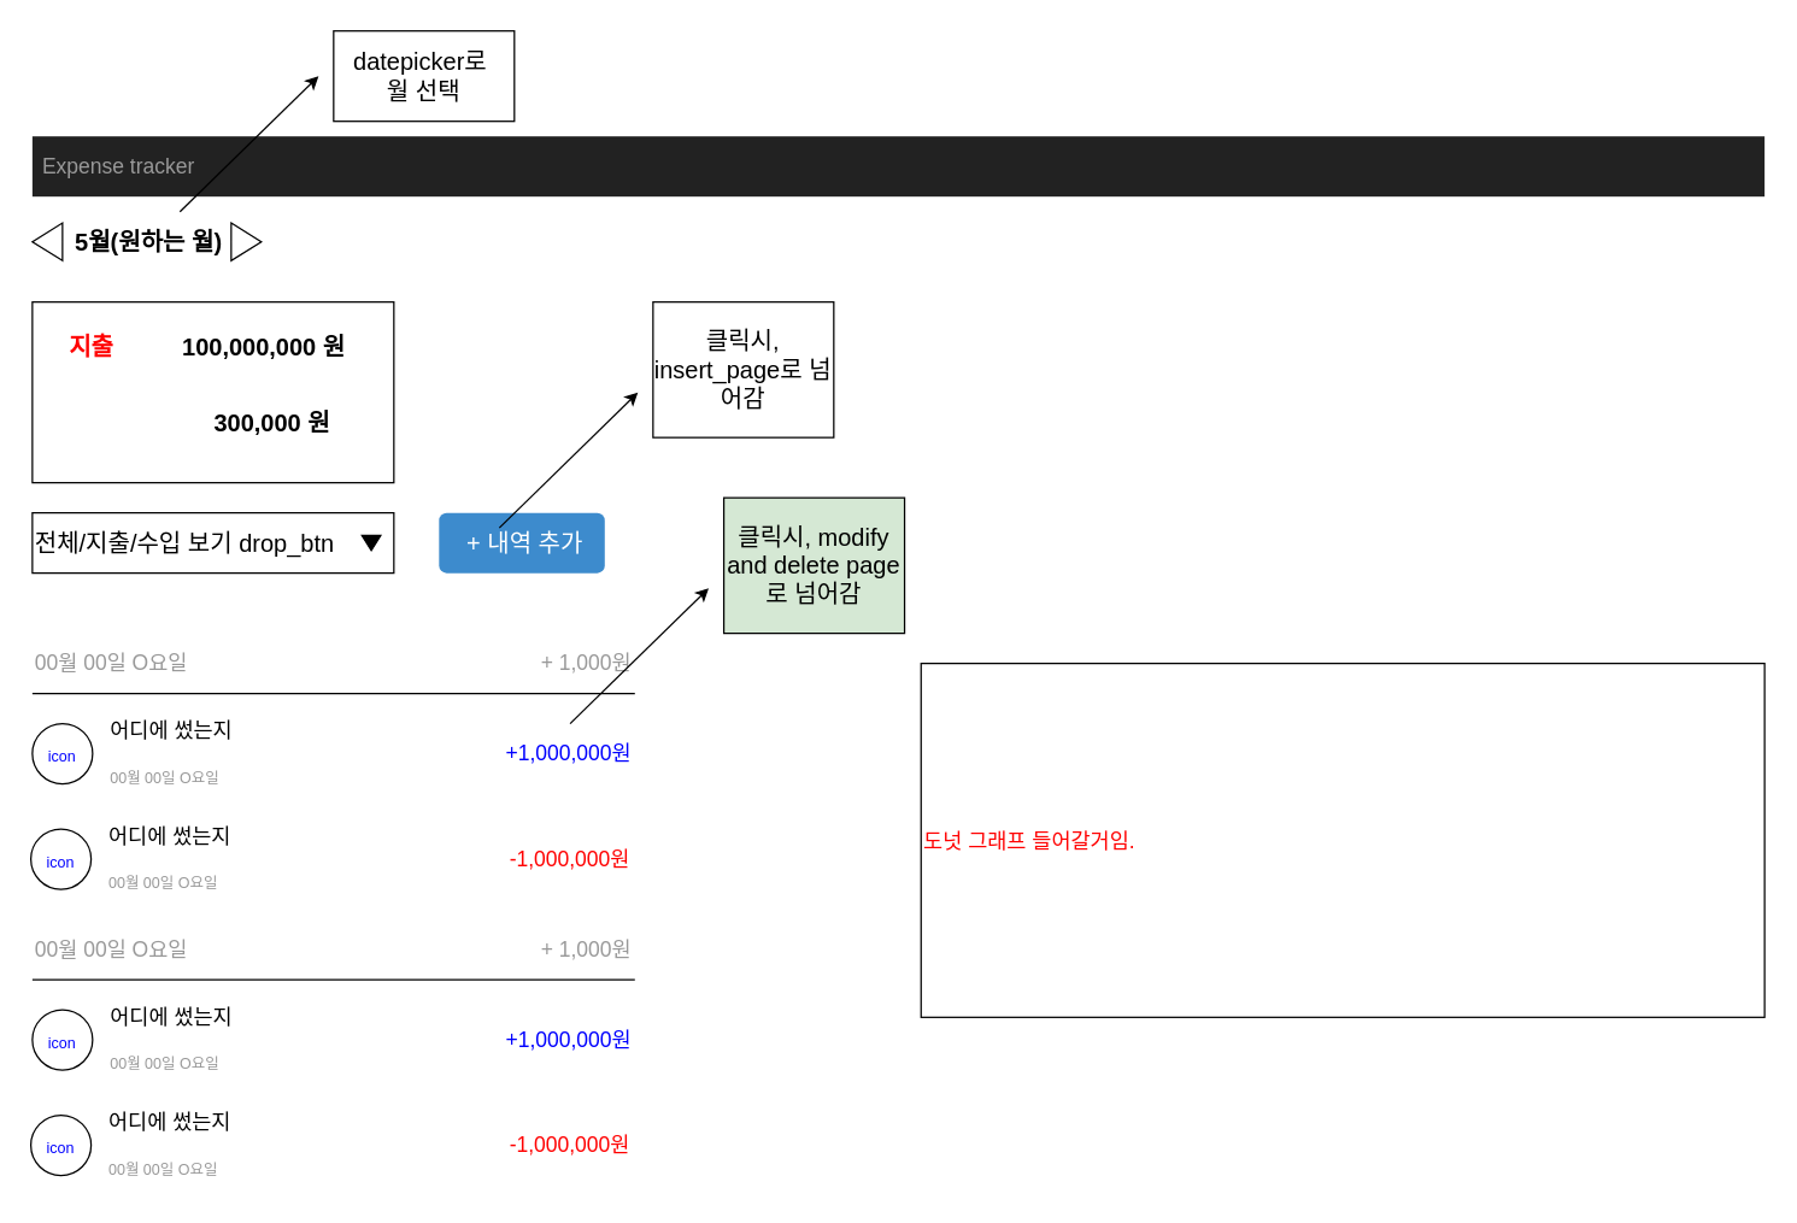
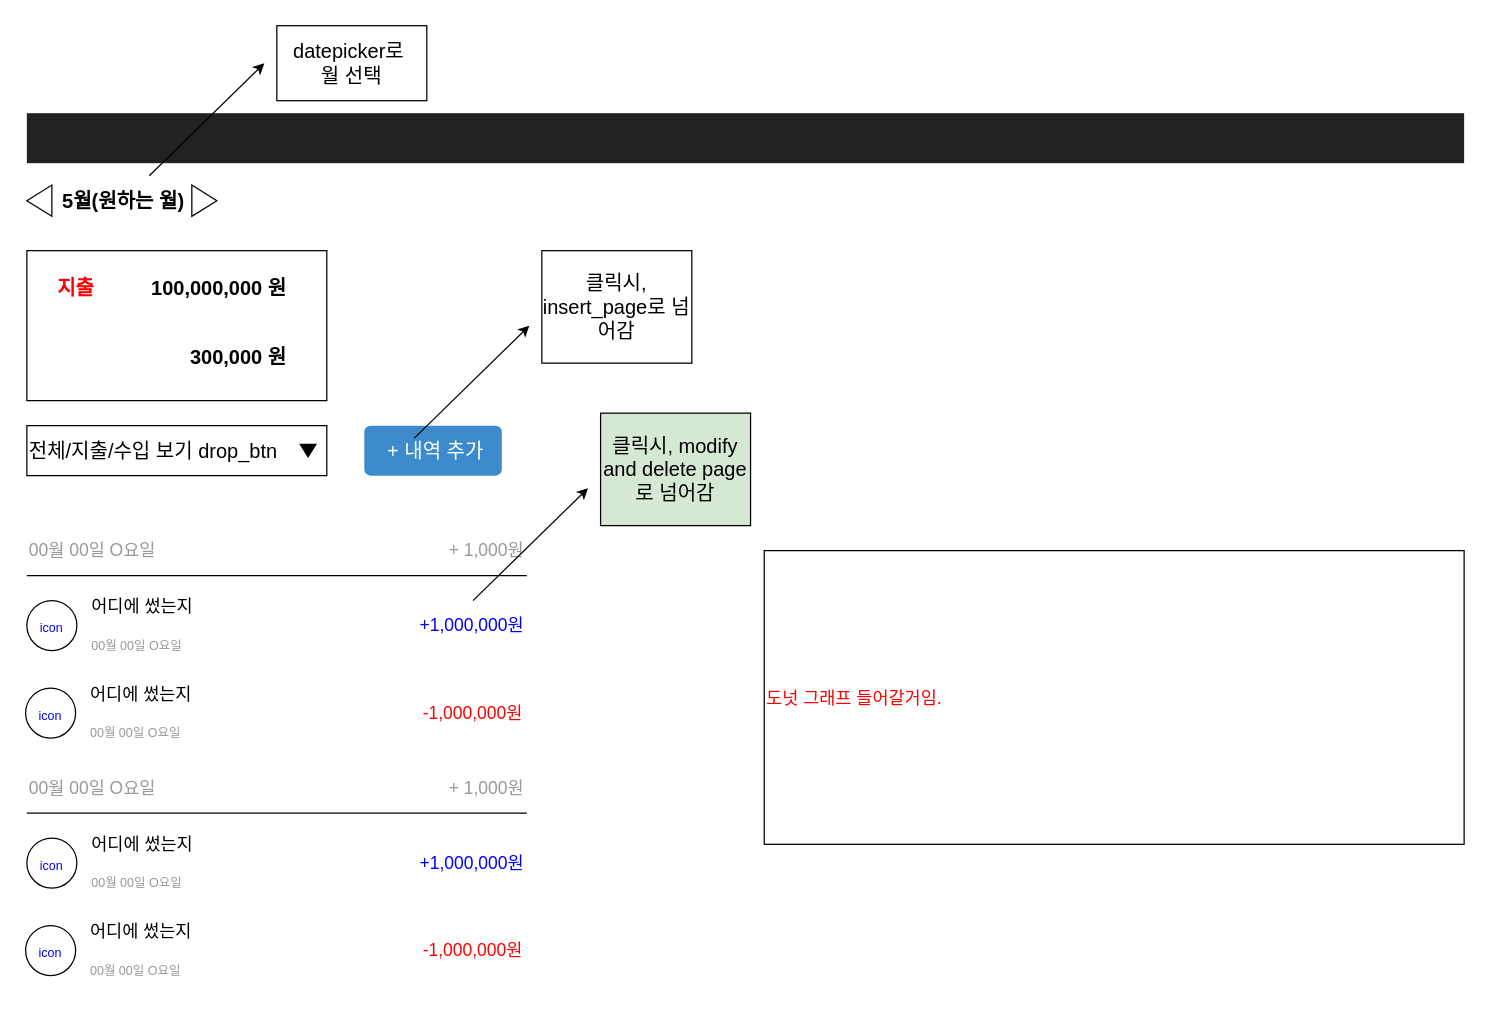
- <mxCell id="3" value="Expense tracker" style="html=1;shadow=0;dashed=0;fillColor=none;strokeColor=none;shape=mxgraph.bootstrap.rect;fontColor=#999999;fontSize=14;whiteSpace=wrap;" parent="2" vertex="1"><mxGeometry width="115" height="40" as="geometry" /></mxCell>
- <mxCell id="13" value="&lt;span style=&quot;font-size: 16px;&quot;&gt;&lt;b&gt;300,000 원&lt;/b&gt;&lt;/span&gt;" style="html=1;shadow=0;dashed=0;fillColor=none;strokeColor=none;shape=mxgraph.bootstrap.rect;fontColor=#000;fontSize=14;whiteSpace=wrap;align=right;" vertex="1" parent="1"><mxGeometry x="101" y="260" width="120" height="40" as="geometry" /></mxCell>
+ <mxCell id="13" value="&lt;span style=&quot;font-size: 16px;&quot;&gt;&lt;b&gt;300,000 원&lt;/b&gt;&lt;/span&gt;" style="html=1;shadow=0;dashed=0;fillColor=none;strokeColor=none;shape=mxgraph.bootstrap.rect;fontColor=#000;fontSize=14;whiteSpace=wrap;align=right;" vertex="1" parent="1"><mxGeometry x="111" y="265" width="120" height="40" as="geometry" /></mxCell>
